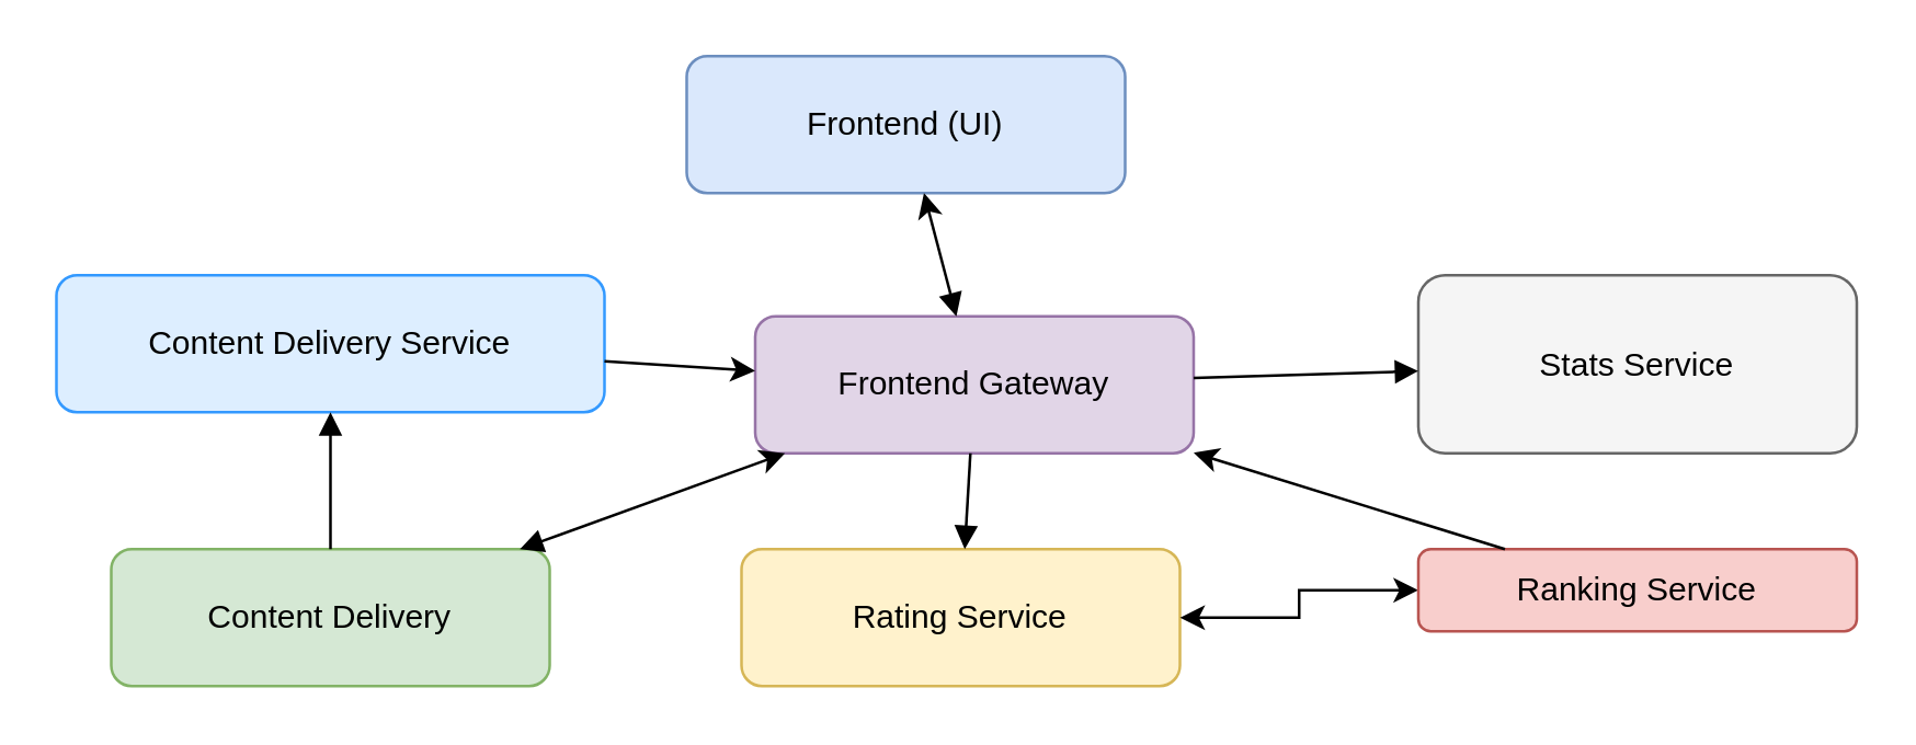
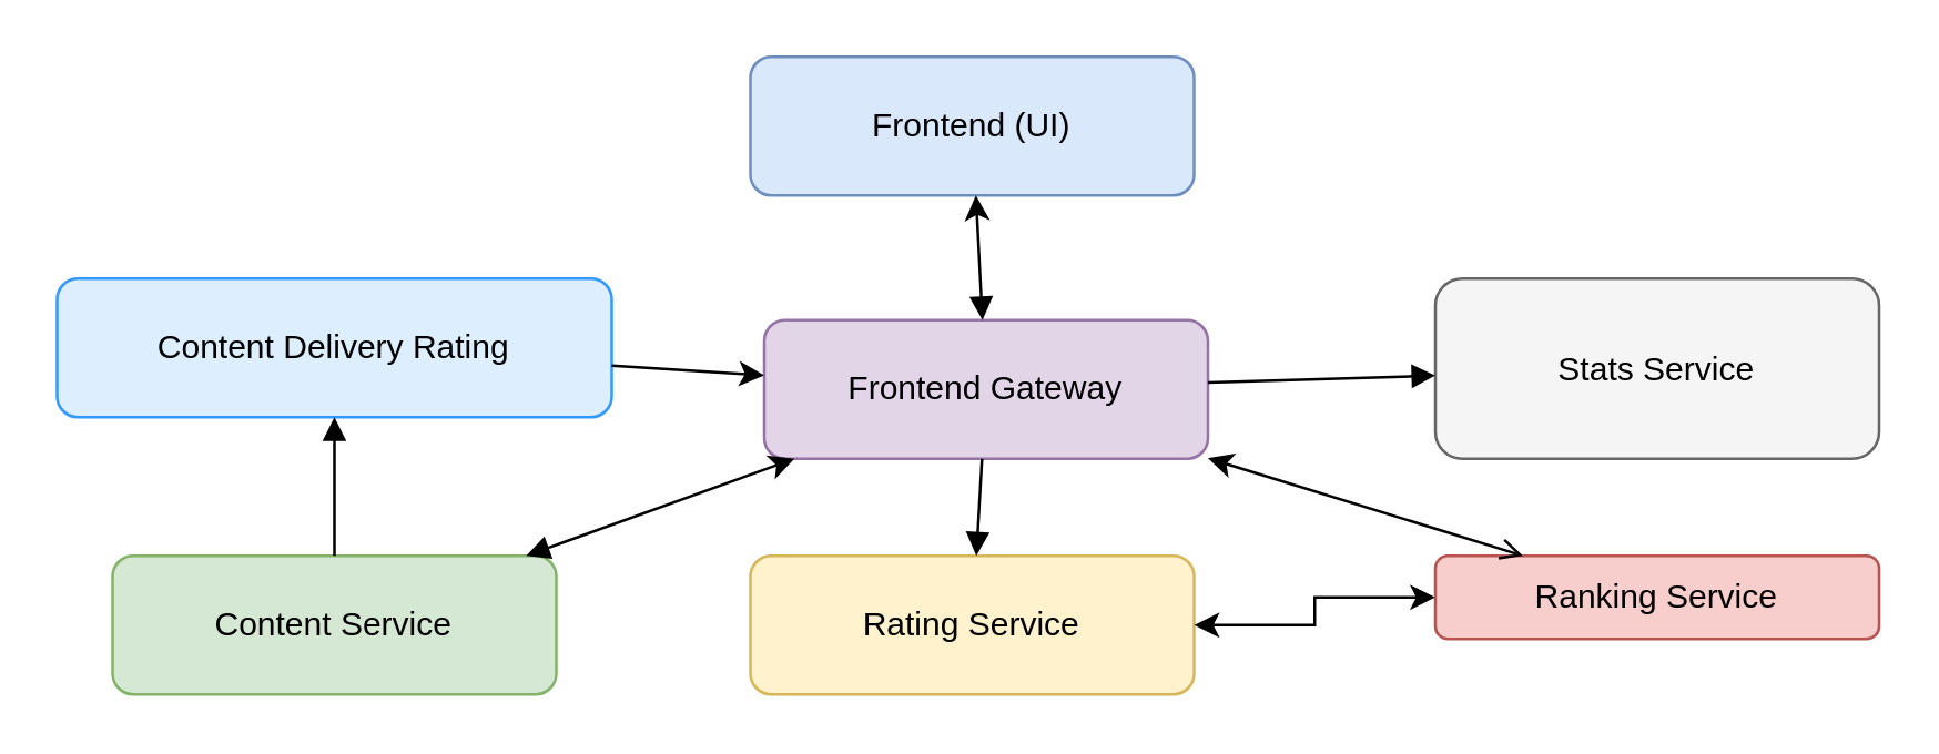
- <mxCell id="2" value="Frontend (UI)" style="shape=rectangle;whiteSpace=wrap;html=1;rounded=1;fillColor=#dae8fc;strokeColor=#6c8ebf;" parent="1" vertex="1"><mxGeometry x="250" y="20" width="160" height="50" as="geometry" /></mxCell>
+ <mxCell id="2" value="Frontend (UI)" style="shape=rectangle;whiteSpace=wrap;html=1;rounded=1;fillColor=#dae8fc;strokeColor=#6c8ebf;" parent="1" vertex="1"><mxGeometry x="270" y="20" width="160" height="50" as="geometry" /></mxCell>
- <mxCell id="9" value="Content Delivery Service" style="shape=rectangle;whiteSpace=wrap;html=1;rounded=1;fillColor=#ddeeff;strokeColor=#3399ff;" parent="1" vertex="1"><mxGeometry x="20" y="100" width="200" height="50" as="geometry" /></mxCell>
+ <mxCell id="9" value="Content Delivery Rating" style="shape=rectangle;whiteSpace=wrap;html=1;rounded=1;fillColor=#ddeeff;strokeColor=#3399ff;" parent="1" vertex="1"><mxGeometry x="20" y="100" width="200" height="50" as="geometry" /></mxCell>
- <mxCell id="13" style="endArrow=none;html=1;startArrow=classic;startFill=1;" parent="1" source="3" target="7" edge="1"><mxGeometry relative="1" as="geometry" /></mxCell>
+ <mxCell id="13" style="endArrow=open;html=1;startArrow=classic;startFill=1;" parent="1" source="3" target="7" edge="1"><mxGeometry relative="1" as="geometry" /></mxCell>
- <mxCell id="4" value="Content Delivery" style="shape=rectangle;whiteSpace=wrap;html=1;rounded=1;fillColor=#d5e8d4;strokeColor=#82b366;" parent="1" vertex="1"><mxGeometry x="40" y="200" width="160" height="50" as="geometry" /></mxCell>
+ <mxCell id="4" value="Content Service" style="shape=rectangle;whiteSpace=wrap;html=1;rounded=1;fillColor=#d5e8d4;strokeColor=#82b366;" parent="1" vertex="1"><mxGeometry x="40" y="200" width="160" height="50" as="geometry" /></mxCell>
